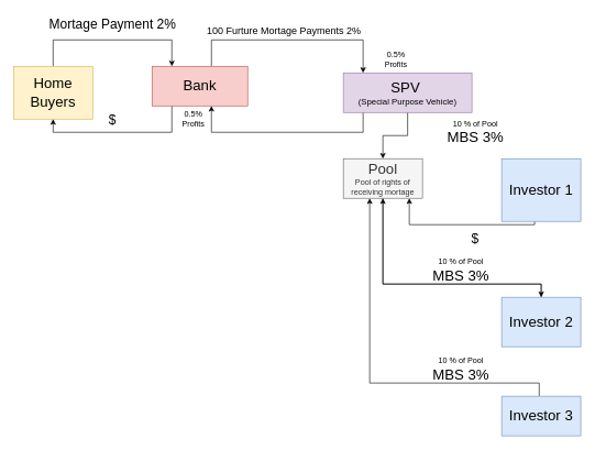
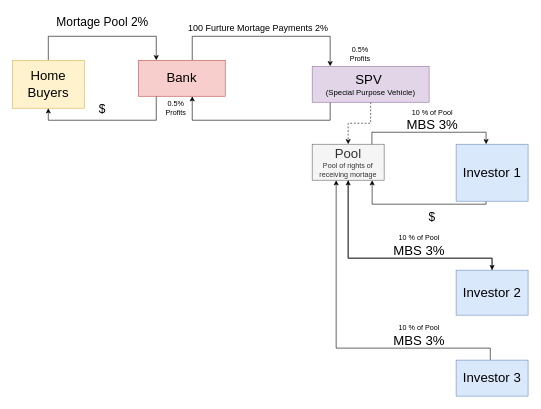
- <mxCell id="16" value="&lt;font style=&quot;font-size: 20px&quot;&gt;Mortage Payment 2%&lt;/font&gt;" style="text;html=1;strokeColor=none;fillColor=none;align=center;verticalAlign=middle;whiteSpace=wrap;rounded=0;" vertex="1" parent="1"><mxGeometry x="67.5" y="20" width="205" height="30" as="geometry" /></mxCell>
+ <mxCell id="16" value="&lt;font style=&quot;font-size: 20px&quot;&gt;Mortage Pool 2%&lt;/font&gt;" style="text;html=1;strokeColor=none;fillColor=none;align=center;verticalAlign=middle;whiteSpace=wrap;rounded=0;" vertex="1" parent="1"><mxGeometry x="67.5" y="20" width="205" height="30" as="geometry" /></mxCell>
- <mxCell id="8" style="edgeStyle=orthogonalEdgeStyle;rounded=0;orthogonalLoop=1;jettySize=auto;html=1;" edge="1" parent="1" source="9" target="14"><mxGeometry relative="1" as="geometry" /></mxCell>
+ <mxCell id="8" style="edgeStyle=orthogonalEdgeStyle;rounded=0;orthogonalLoop=1;jettySize=auto;html=1;dashed=1;" edge="1" parent="1" source="9" target="14"><mxGeometry relative="1" as="geometry" /></mxCell>
+ <mxCell id="12" style="edgeStyle=orthogonalEdgeStyle;rounded=0;orthogonalLoop=1;jettySize=auto;html=1;exitX=0.83;exitY=0.03;exitDx=0;exitDy=0;exitPerimeter=0;" edge="1" parent="1" source="14" target="11"><mxGeometry relative="1" as="geometry"><mxPoint x="640" y="240" as="sourcePoint" /><Array as="points"><mxPoint x="620" y="220" /><mxPoint x="810" y="220" /></Array></mxGeometry></mxCell>
